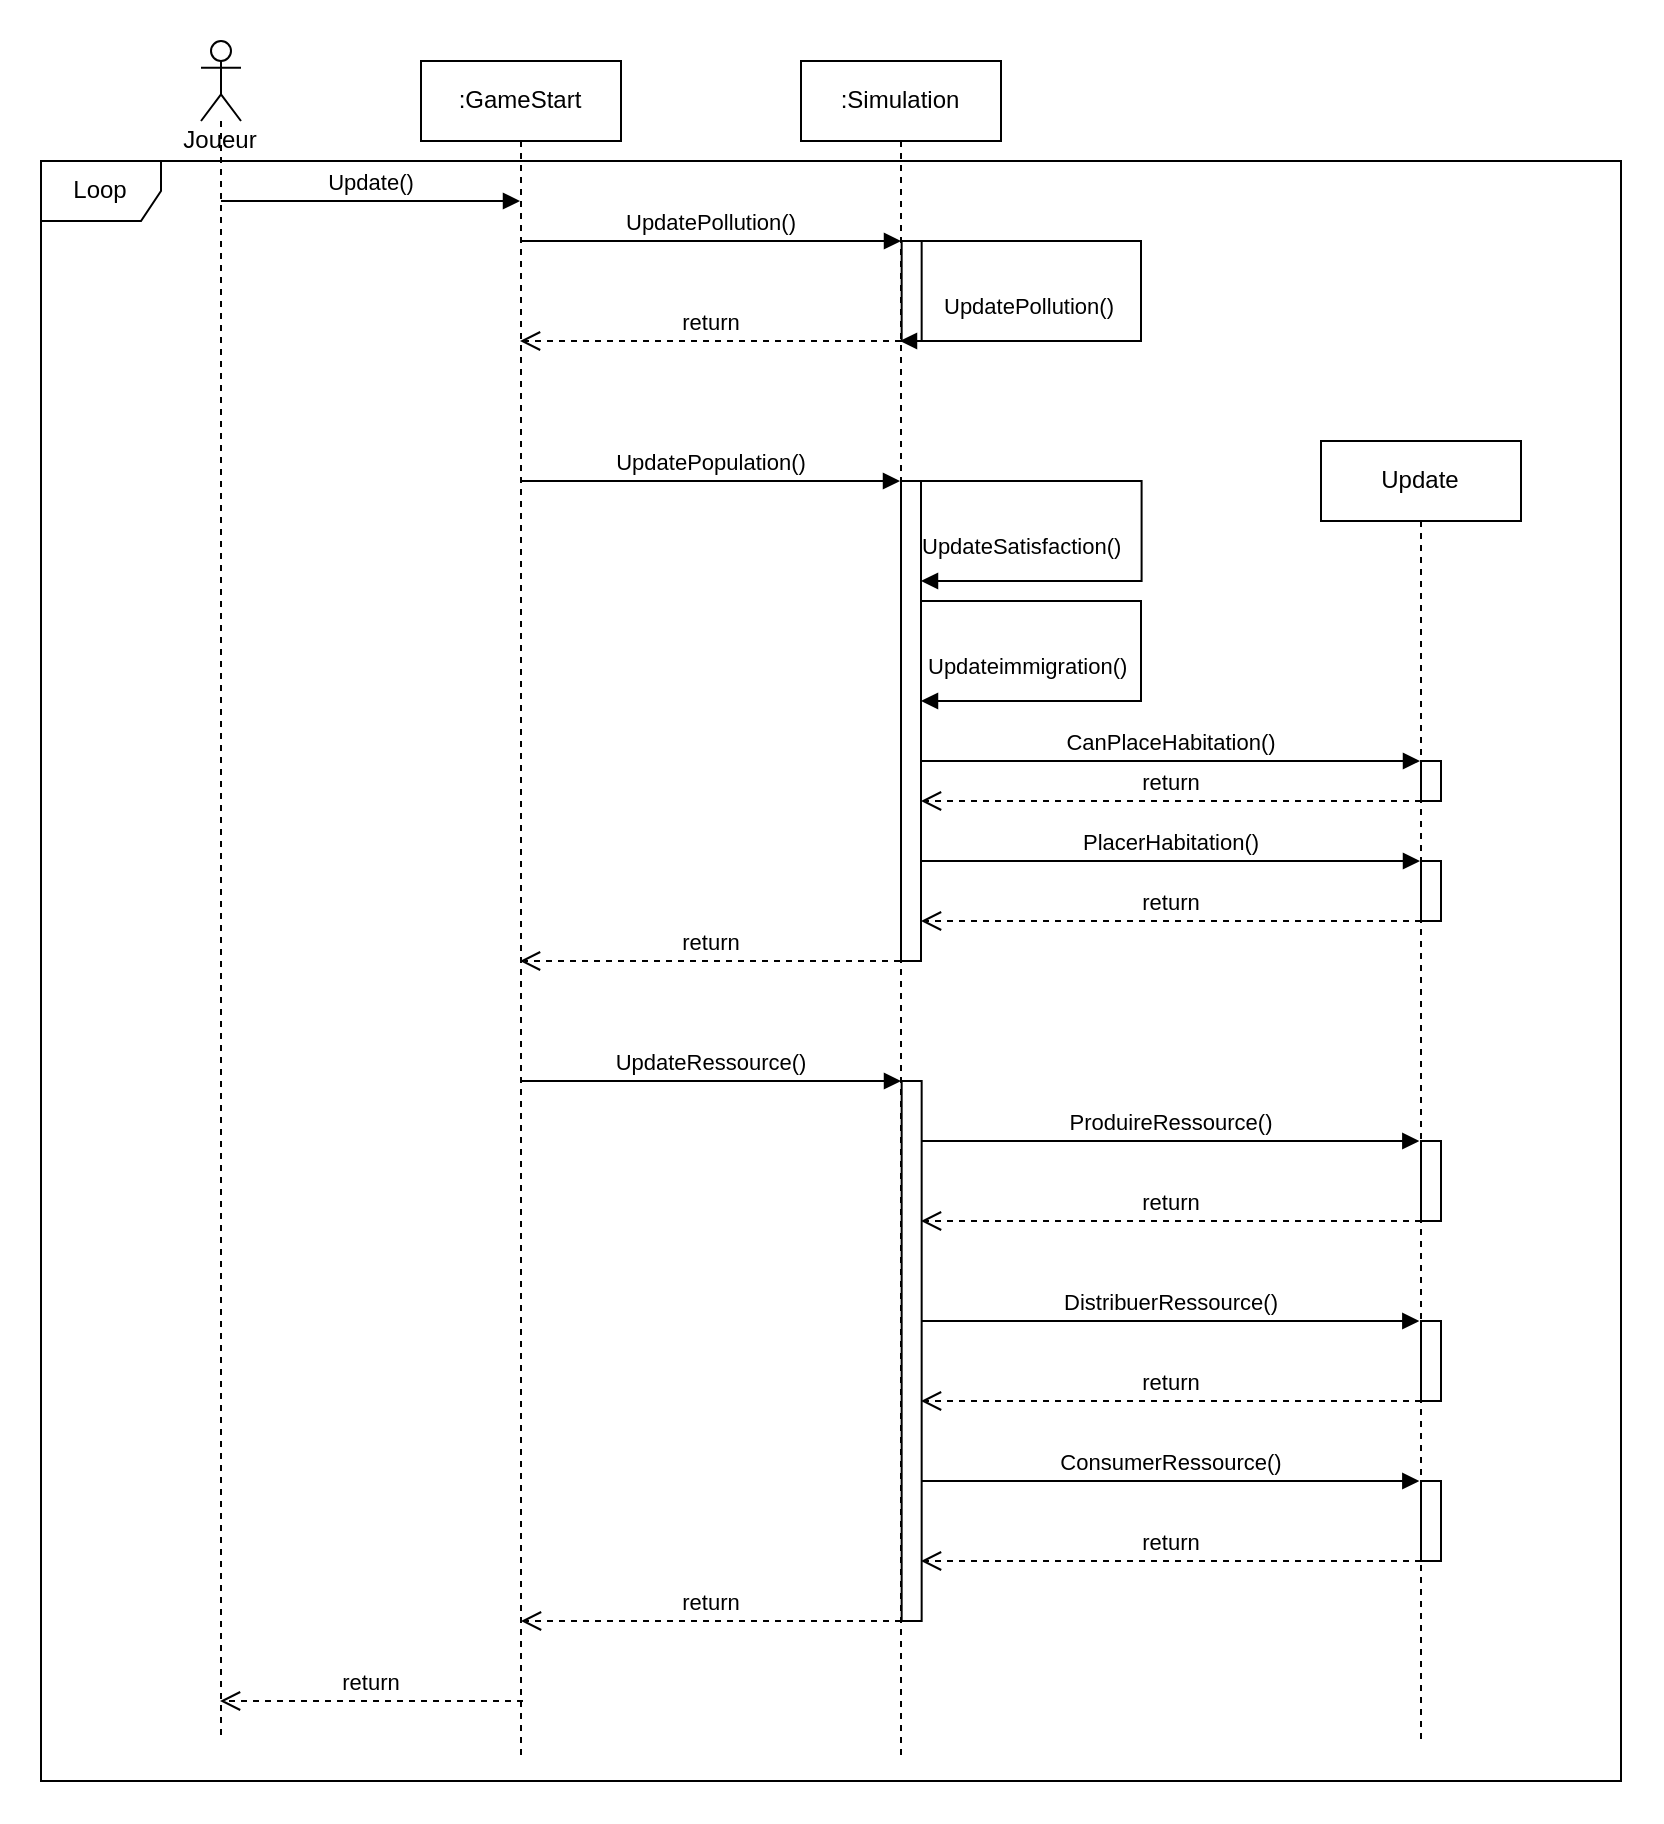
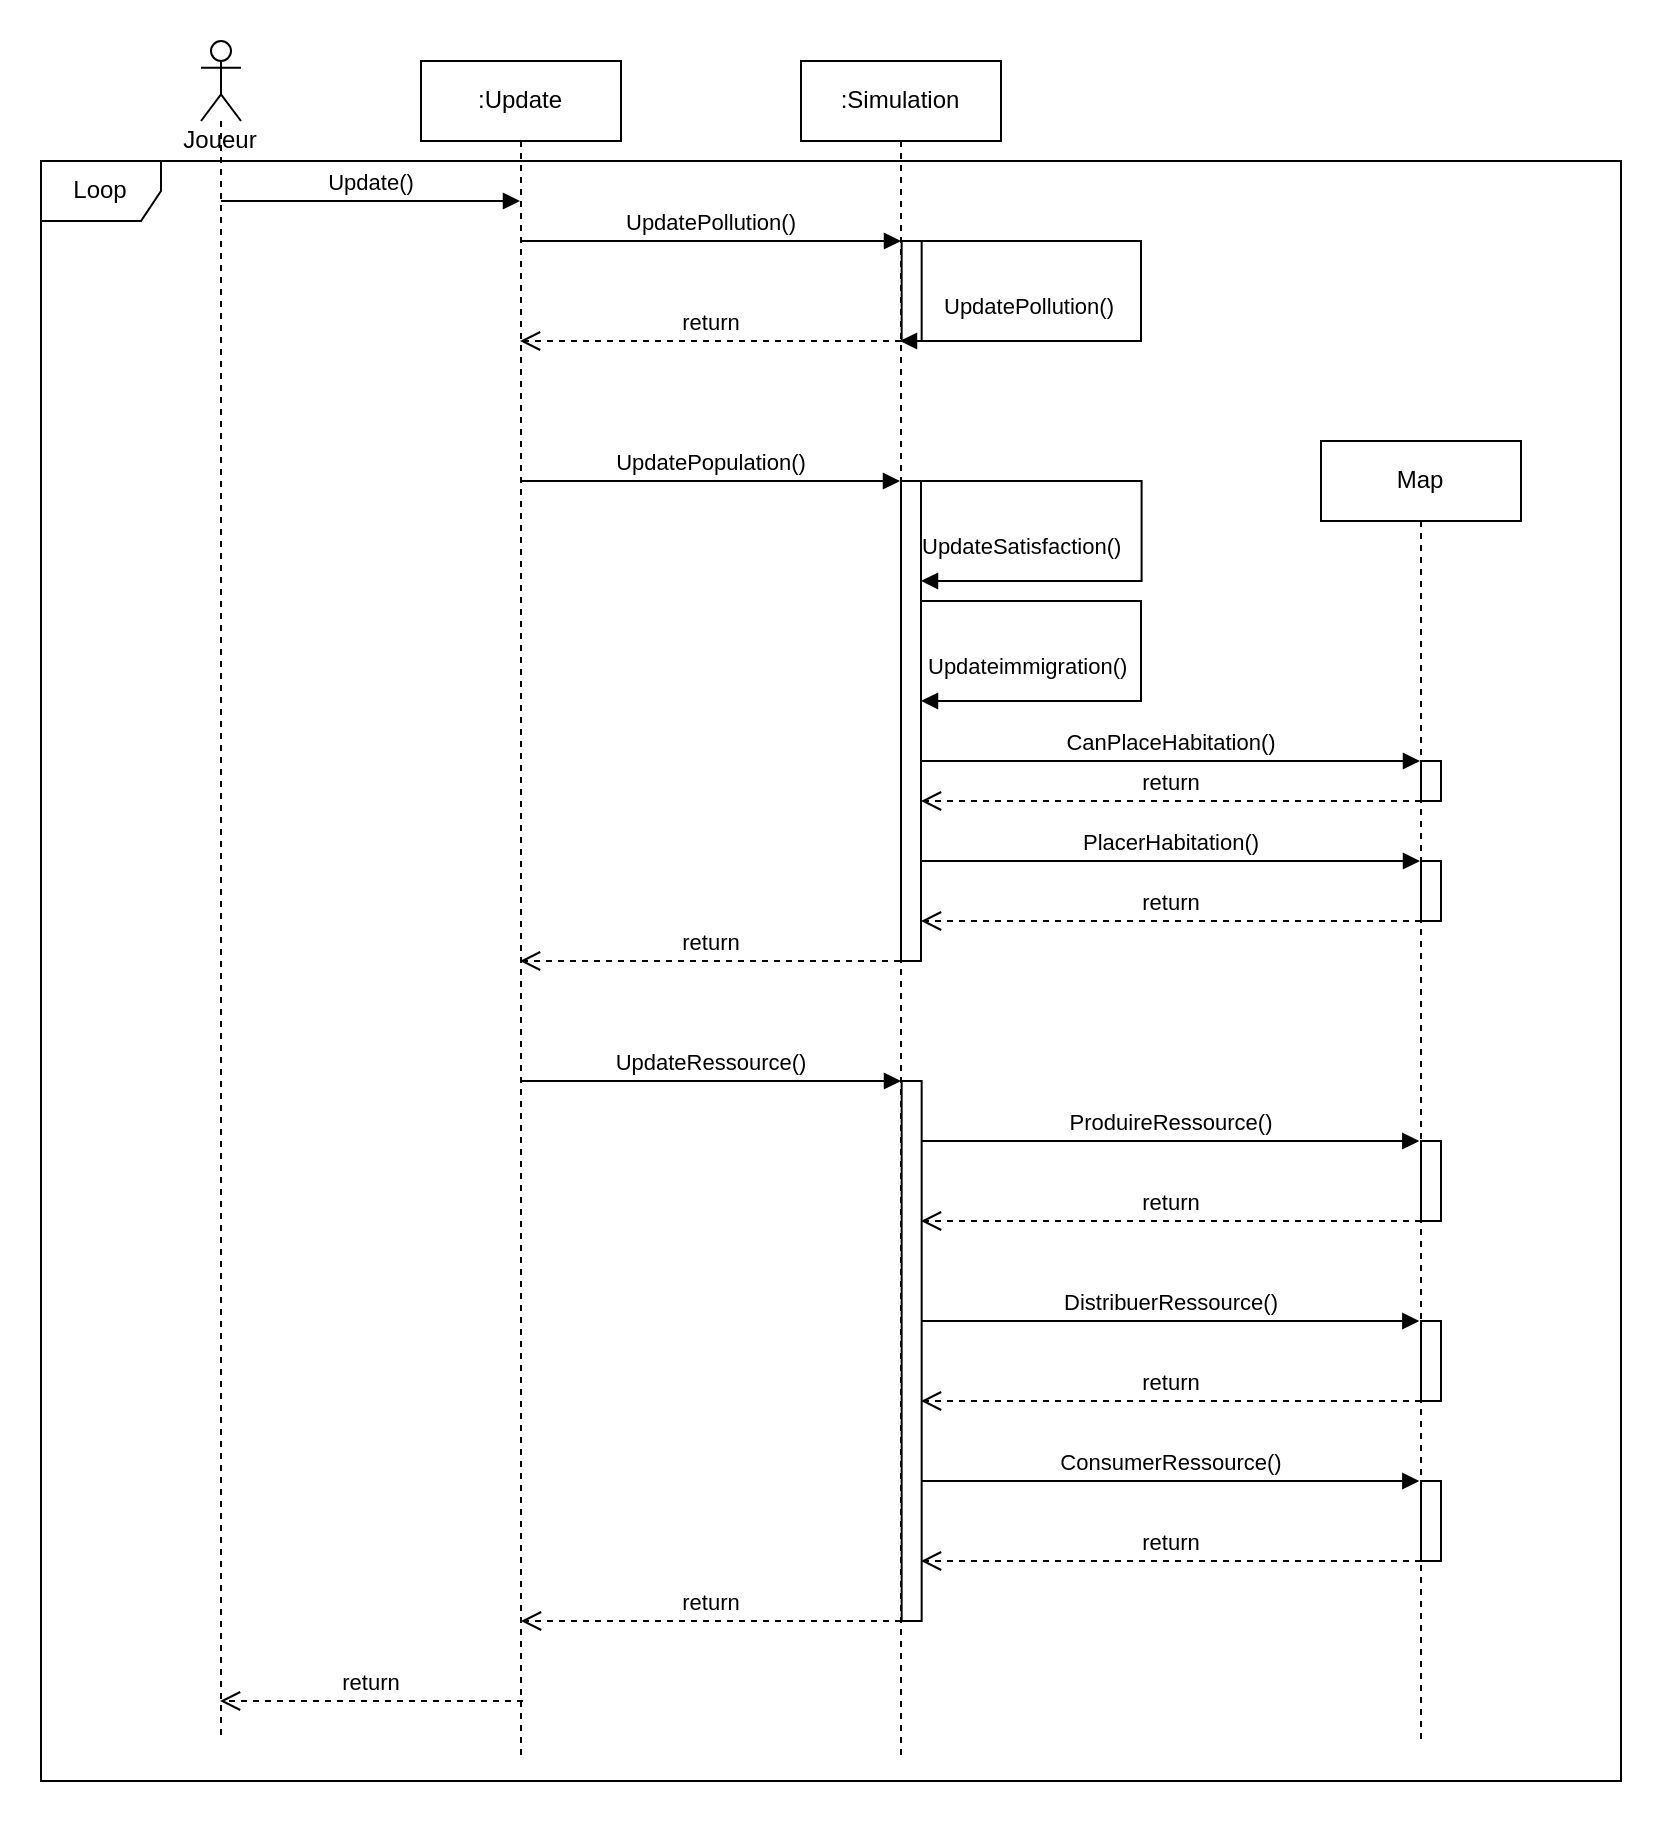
- <mxCell id="11" value=":GameStart" style="shape=umlLifeline;perimeter=lifelinePerimeter;whiteSpace=wrap;html=1;container=1;collapsible=0;recursiveResize=0;outlineConnect=0;" parent="1" vertex="1"><mxGeometry x="210" y="30" width="100" height="850" as="geometry" /></mxCell>
+ <mxCell id="11" value=":Update" style="shape=umlLifeline;perimeter=lifelinePerimeter;whiteSpace=wrap;html=1;container=1;collapsible=0;recursiveResize=0;outlineConnect=0;" parent="1" vertex="1"><mxGeometry x="210" y="30" width="100" height="850" as="geometry" /></mxCell>
- <mxCell id="18" value="Update" style="shape=umlLifeline;perimeter=lifelinePerimeter;whiteSpace=wrap;html=1;container=1;collapsible=0;recursiveResize=0;outlineConnect=0;" parent="1" vertex="1"><mxGeometry x="660" y="220" width="100" height="650" as="geometry" /></mxCell>
+ <mxCell id="18" value="Map" style="shape=umlLifeline;perimeter=lifelinePerimeter;whiteSpace=wrap;html=1;container=1;collapsible=0;recursiveResize=0;outlineConnect=0;" parent="1" vertex="1"><mxGeometry x="660" y="220" width="100" height="650" as="geometry" /></mxCell>
